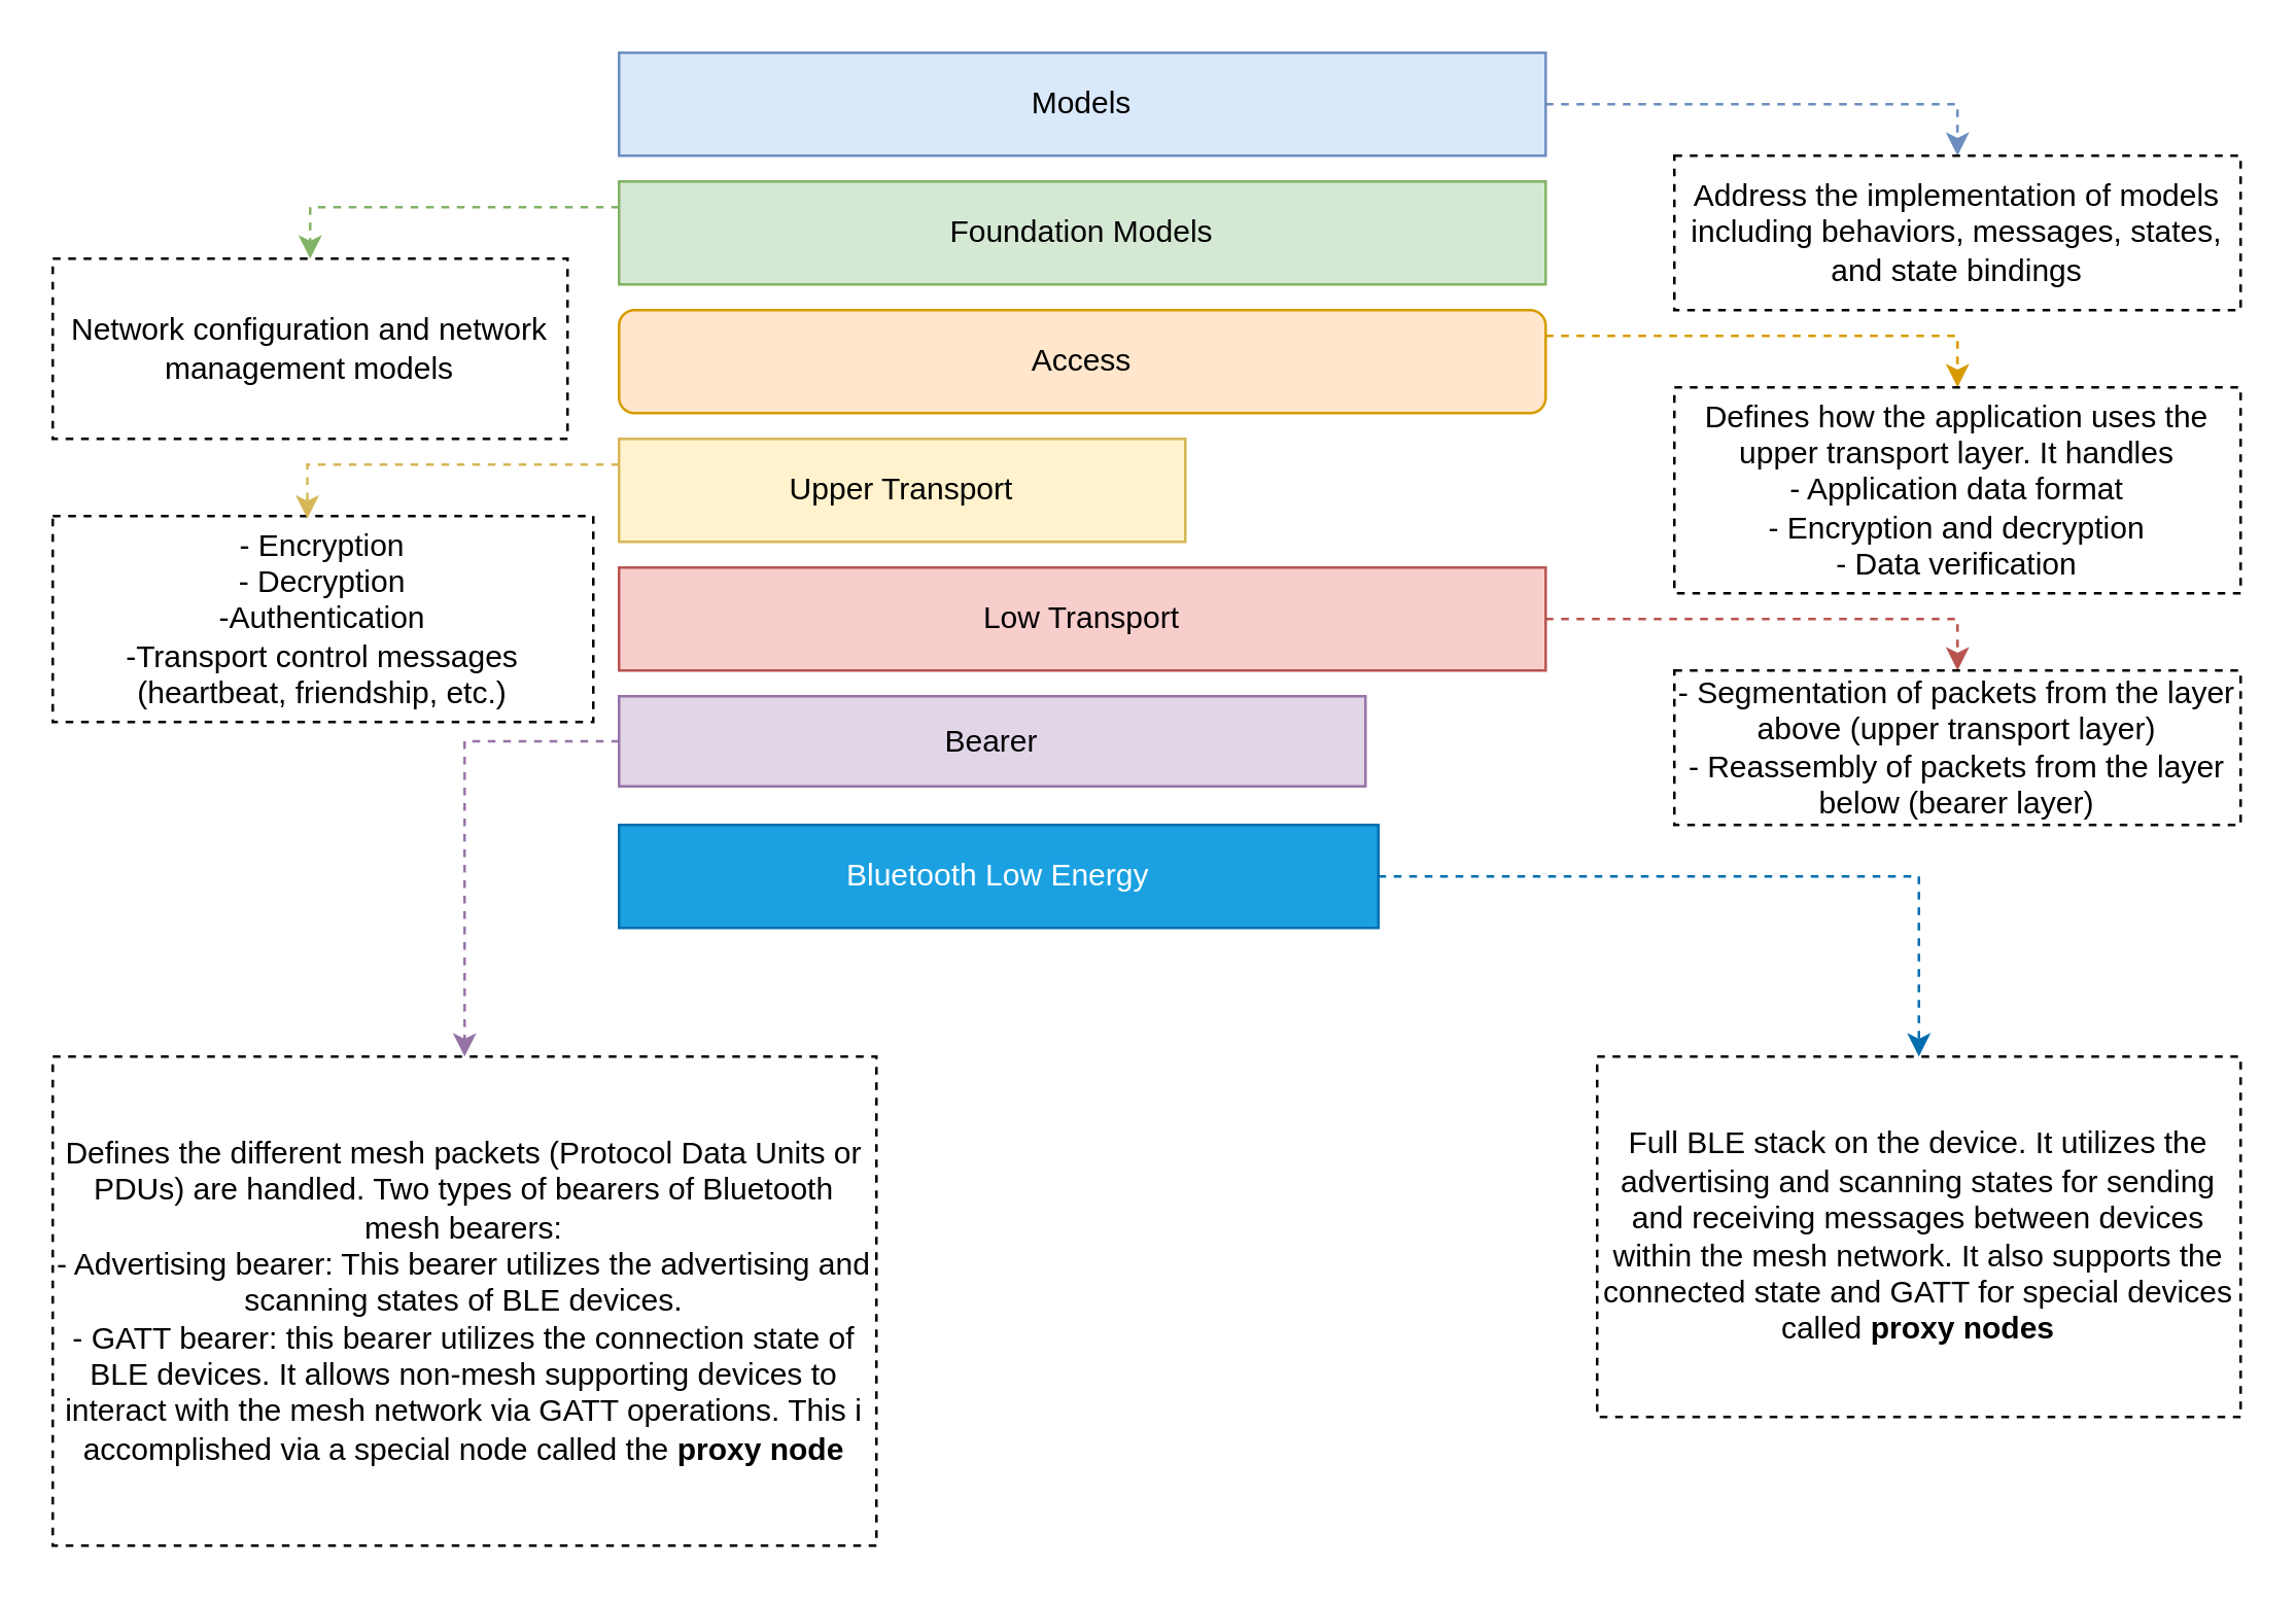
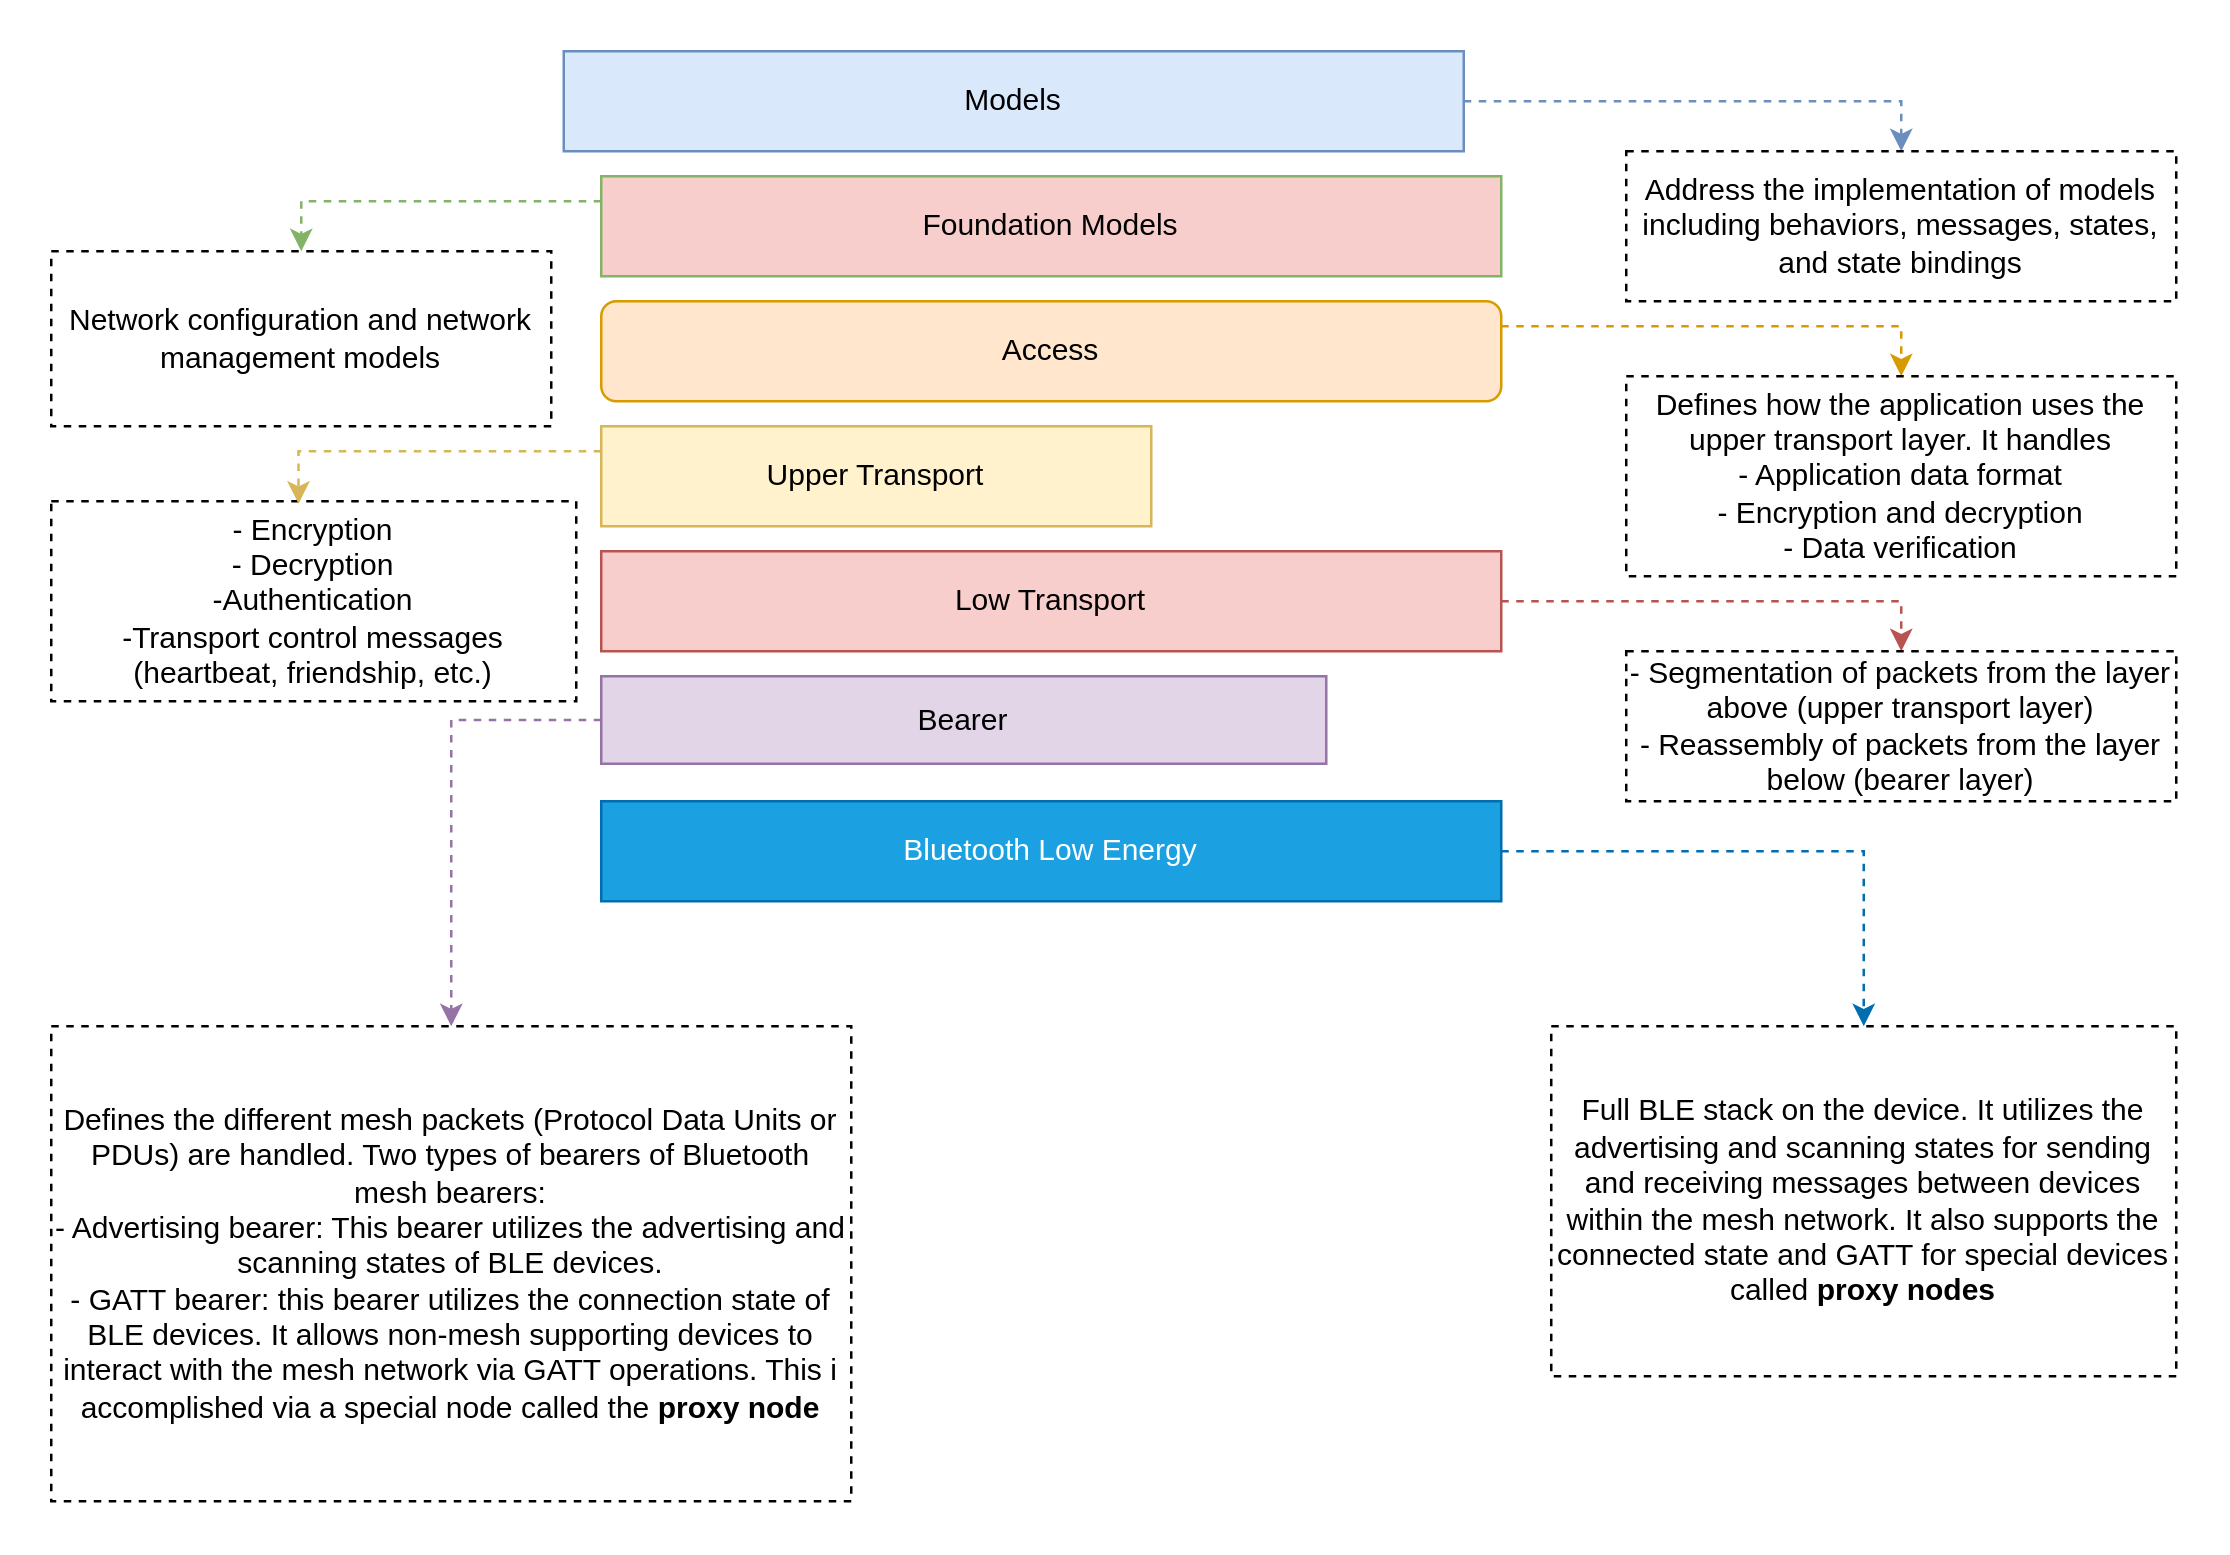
- <mxCell id="3" value="Models" style="rounded=0;whiteSpace=wrap;html=1;fillColor=#dae8fc;strokeColor=#6c8ebf;" vertex="1" parent="1"><mxGeometry x="240" y="20" width="360" height="40" as="geometry" /></mxCell>
+ <mxCell id="3" value="Models" style="rounded=0;whiteSpace=wrap;html=1;fillColor=#dae8fc;strokeColor=#6c8ebf;" vertex="1" parent="1"><mxGeometry x="225" y="20" width="360" height="40" as="geometry" /></mxCell>
- <mxCell id="5" value="Foundation Models" style="rounded=0;whiteSpace=wrap;html=1;fillColor=#d5e8d4;strokeColor=#82b366;" vertex="1" parent="1"><mxGeometry x="240" y="70" width="360" height="40" as="geometry" /></mxCell>
+ <mxCell id="5" value="Foundation Models" style="rounded=0;whiteSpace=wrap;html=1;fillColor=#f8cecc;strokeColor=#82b366;" vertex="1" parent="1"><mxGeometry x="240" y="70" width="360" height="40" as="geometry" /></mxCell>
- <mxCell id="14" value="Bluetooth Low Energy" style="rounded=0;whiteSpace=wrap;html=1;fillColor=#1ba1e2;fontColor=#ffffff;strokeColor=#006EAF;" vertex="1" parent="1"><mxGeometry x="240" y="320" width="295" height="40" as="geometry" /></mxCell>
+ <mxCell id="14" value="Bluetooth Low Energy" style="rounded=0;whiteSpace=wrap;html=1;fillColor=#1ba1e2;fontColor=#ffffff;strokeColor=#006EAF;" vertex="1" parent="1"><mxGeometry x="240" y="320" width="360" height="40" as="geometry" /></mxCell>
